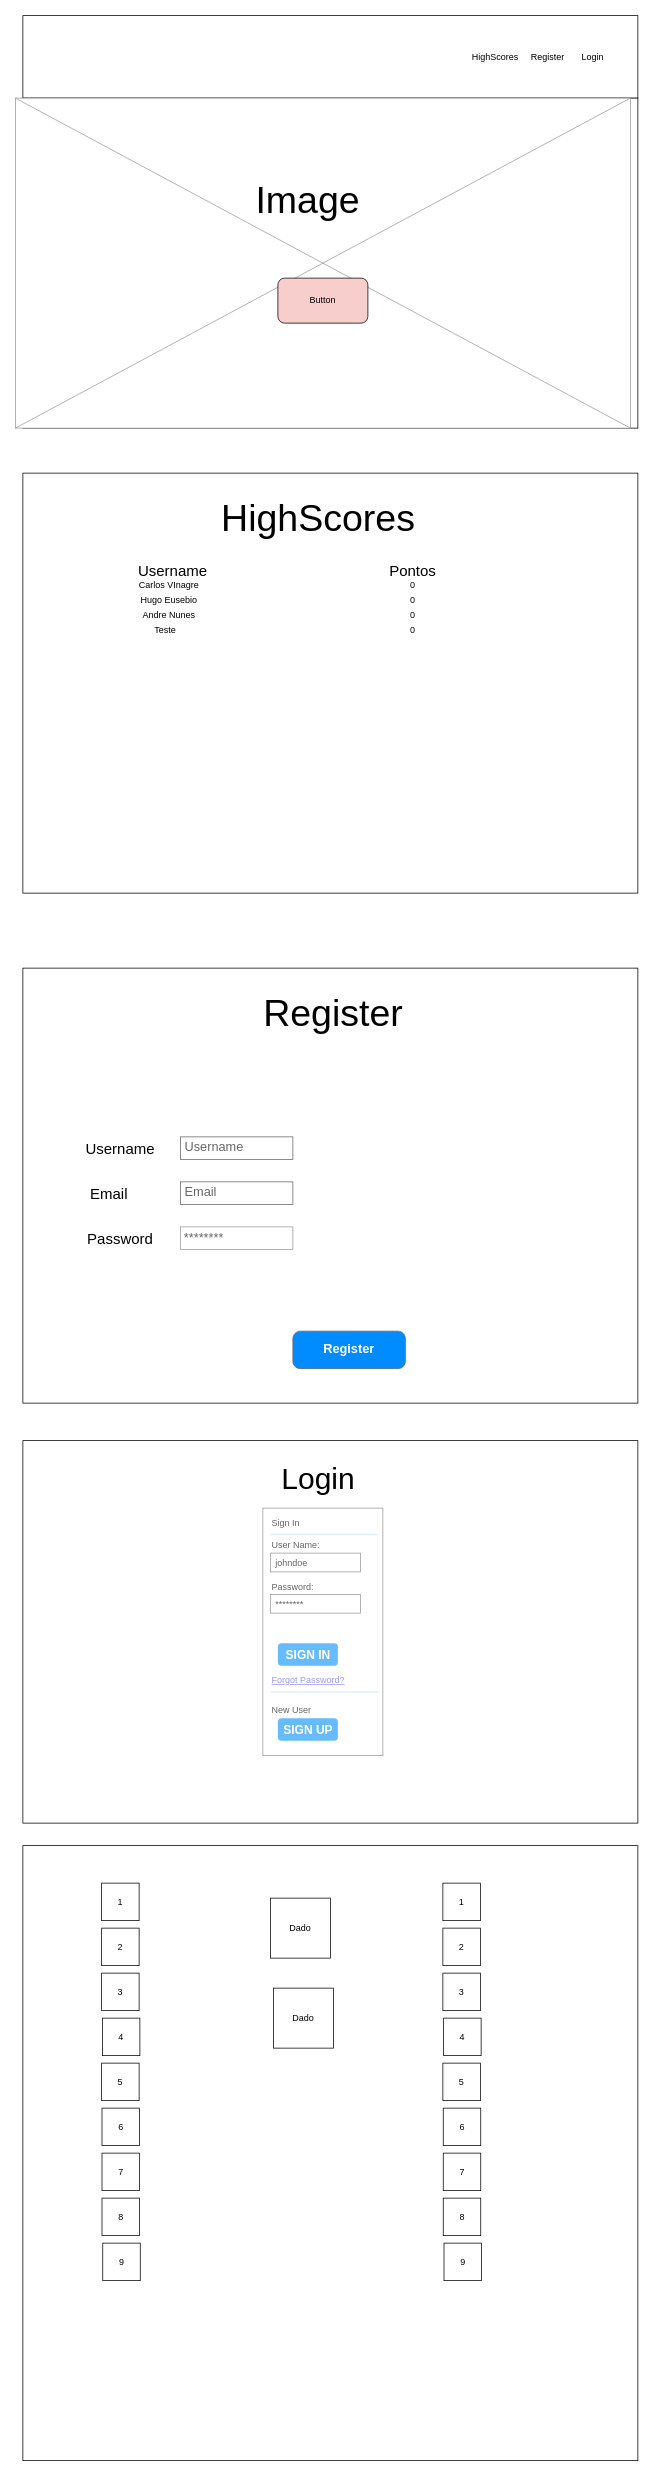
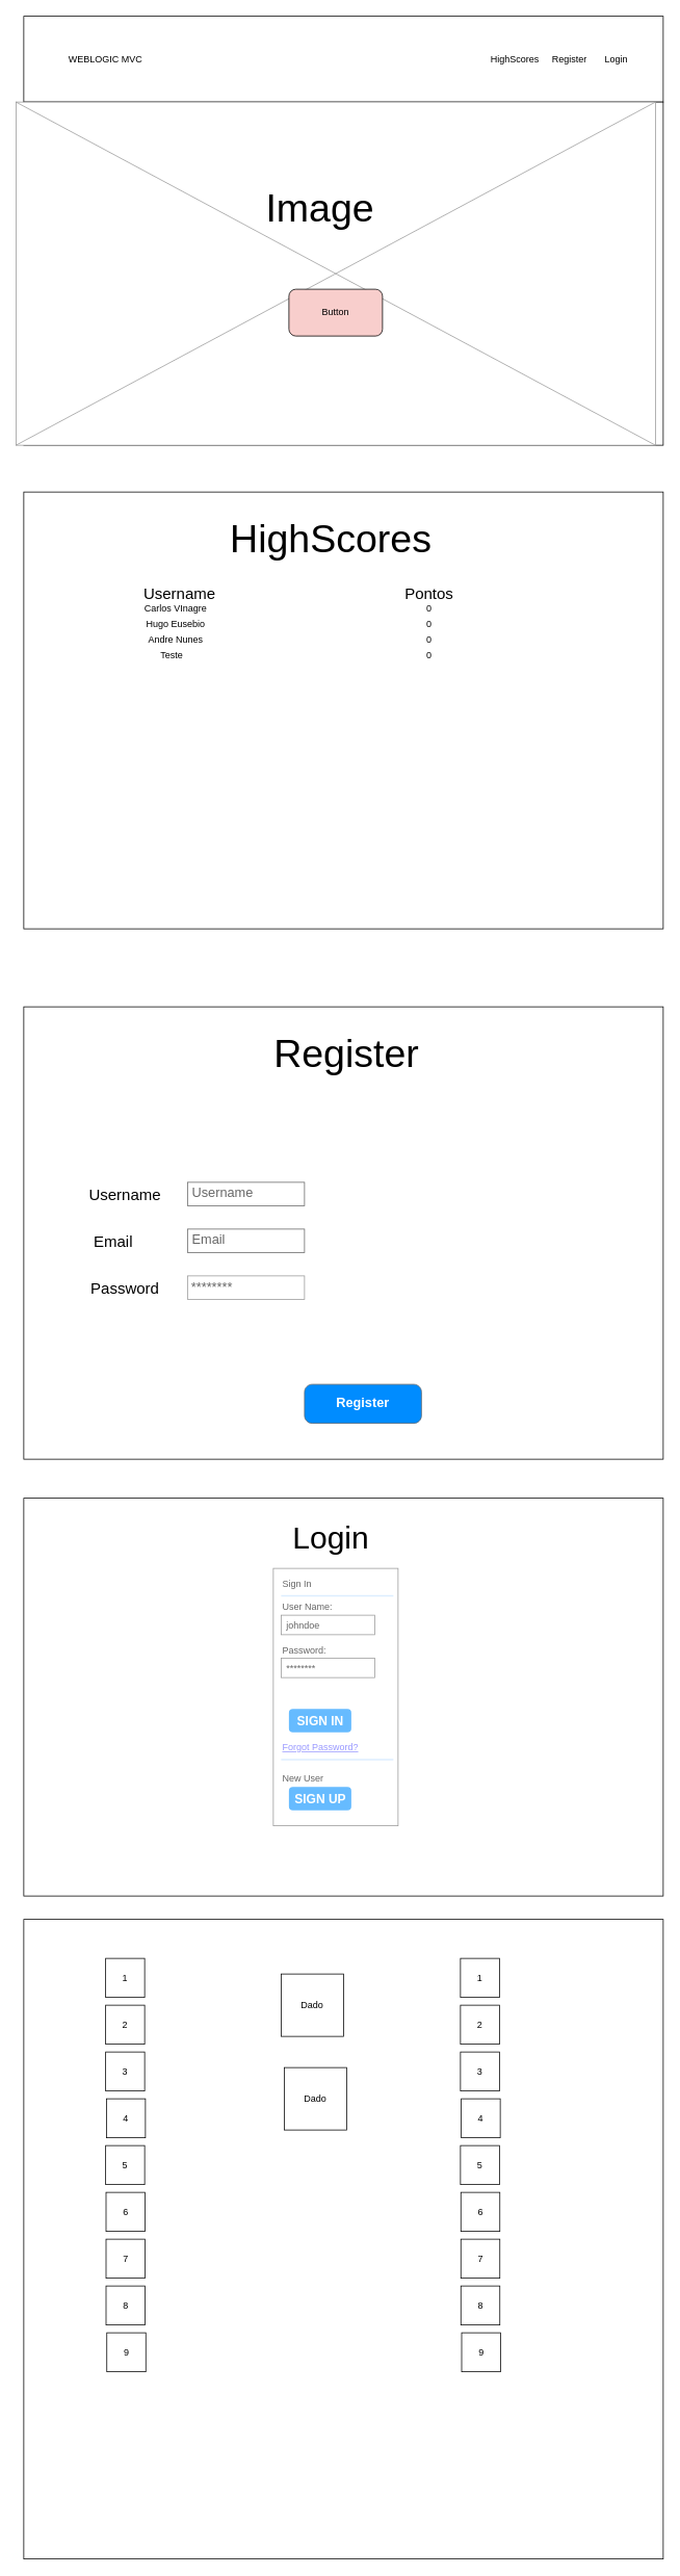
+ <mxCell id="3" value="WEBLOGIC MVC" style="text;html=1;strokeColor=none;fillColor=none;align=center;verticalAlign=middle;whiteSpace=wrap;rounded=0;" vertex="1" parent="1"><mxGeometry x="70" y="65" width="130" height="20" as="geometry" /></mxCell>
